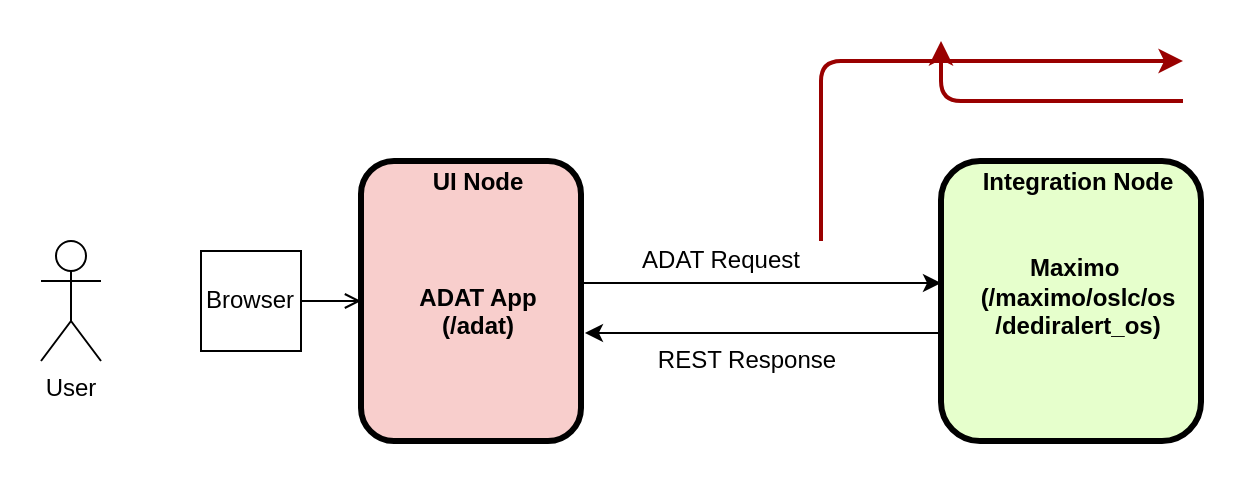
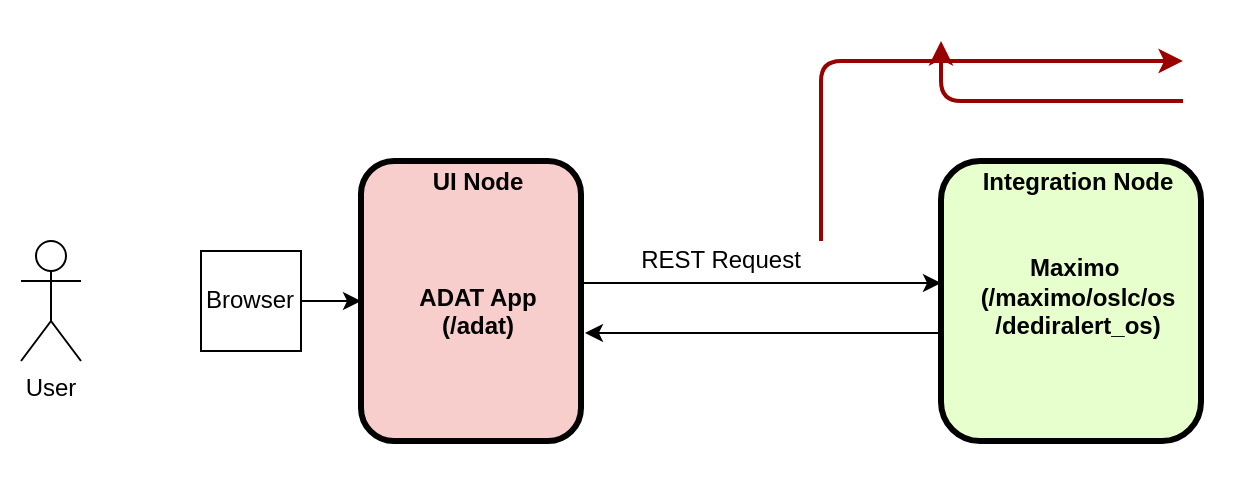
- <mxCell id="10" value="ADAT Request" style="text;html=1;align=center;verticalAlign=middle;resizable=0;points=[];autosize=1;" vertex="1" parent="1"><mxGeometry x="310" y="120" width="100" height="20" as="geometry" /></mxCell>
+ <mxCell id="10" value="REST Request" style="text;html=1;align=center;verticalAlign=middle;resizable=0;points=[];autosize=1;" vertex="1" parent="1"><mxGeometry x="310" y="120" width="100" height="20" as="geometry" /></mxCell>
- <mxCell id="9" value="User" style="shape=umlActor;verticalLabelPosition=bottom;verticalAlign=top;html=1;outlineConnect=0;" vertex="1" parent="1"><mxGeometry x="20" y="120" width="30" height="60" as="geometry" /></mxCell>
+ <mxCell id="9" value="User" style="shape=umlActor;verticalLabelPosition=bottom;verticalAlign=top;html=1;outlineConnect=0;" vertex="1" parent="1"><mxGeometry x="10" y="120" width="30" height="60" as="geometry" /></mxCell>
- <mxCell id="8" style="edgeStyle=orthogonalEdgeStyle;rounded=0;orthogonalLoop=1;jettySize=auto;html=1;endArrow=open;" edge="1" parent="1" source="12" target="5"><mxGeometry relative="1" as="geometry" /></mxCell>
+ <mxCell id="8" style="edgeStyle=orthogonalEdgeStyle;rounded=0;orthogonalLoop=1;jettySize=auto;html=1;" edge="1" parent="1" source="12" target="5"><mxGeometry relative="1" as="geometry" /></mxCell>
- <mxCell id="11" value="REST Response" style="text;html=1;align=center;verticalAlign=middle;resizable=0;points=[];autosize=1;" vertex="1" parent="1"><mxGeometry x="323" y="170" width="100" height="20" as="geometry" /></mxCell>
